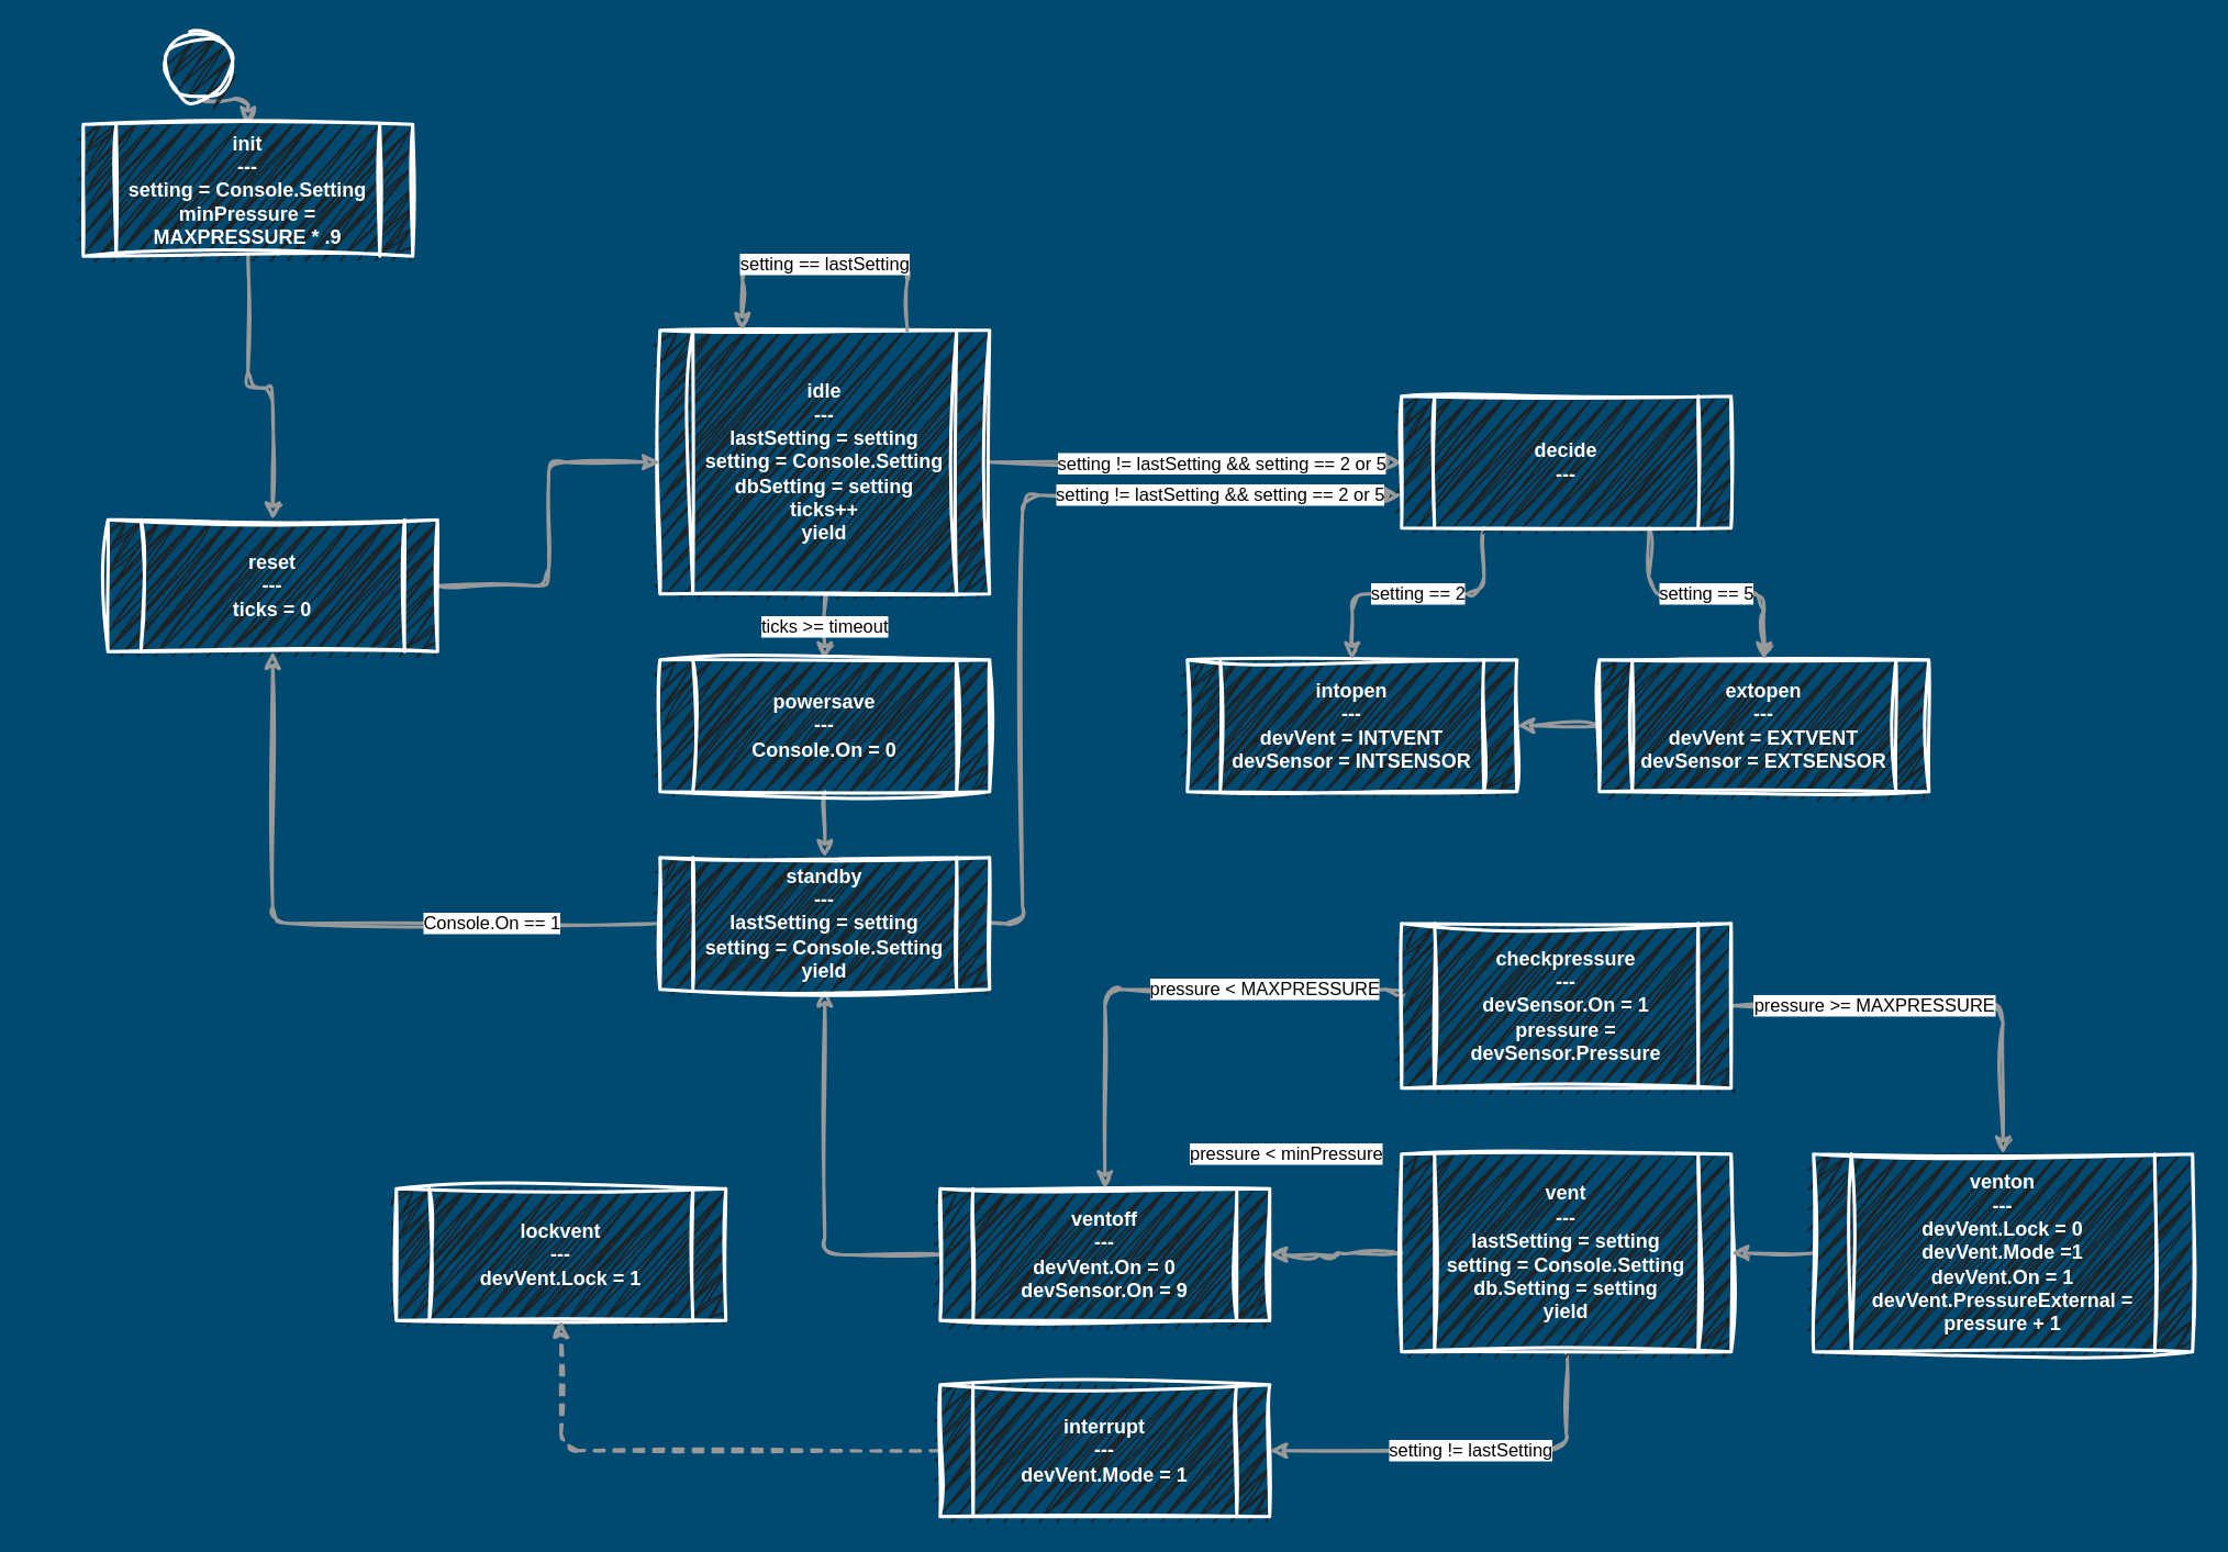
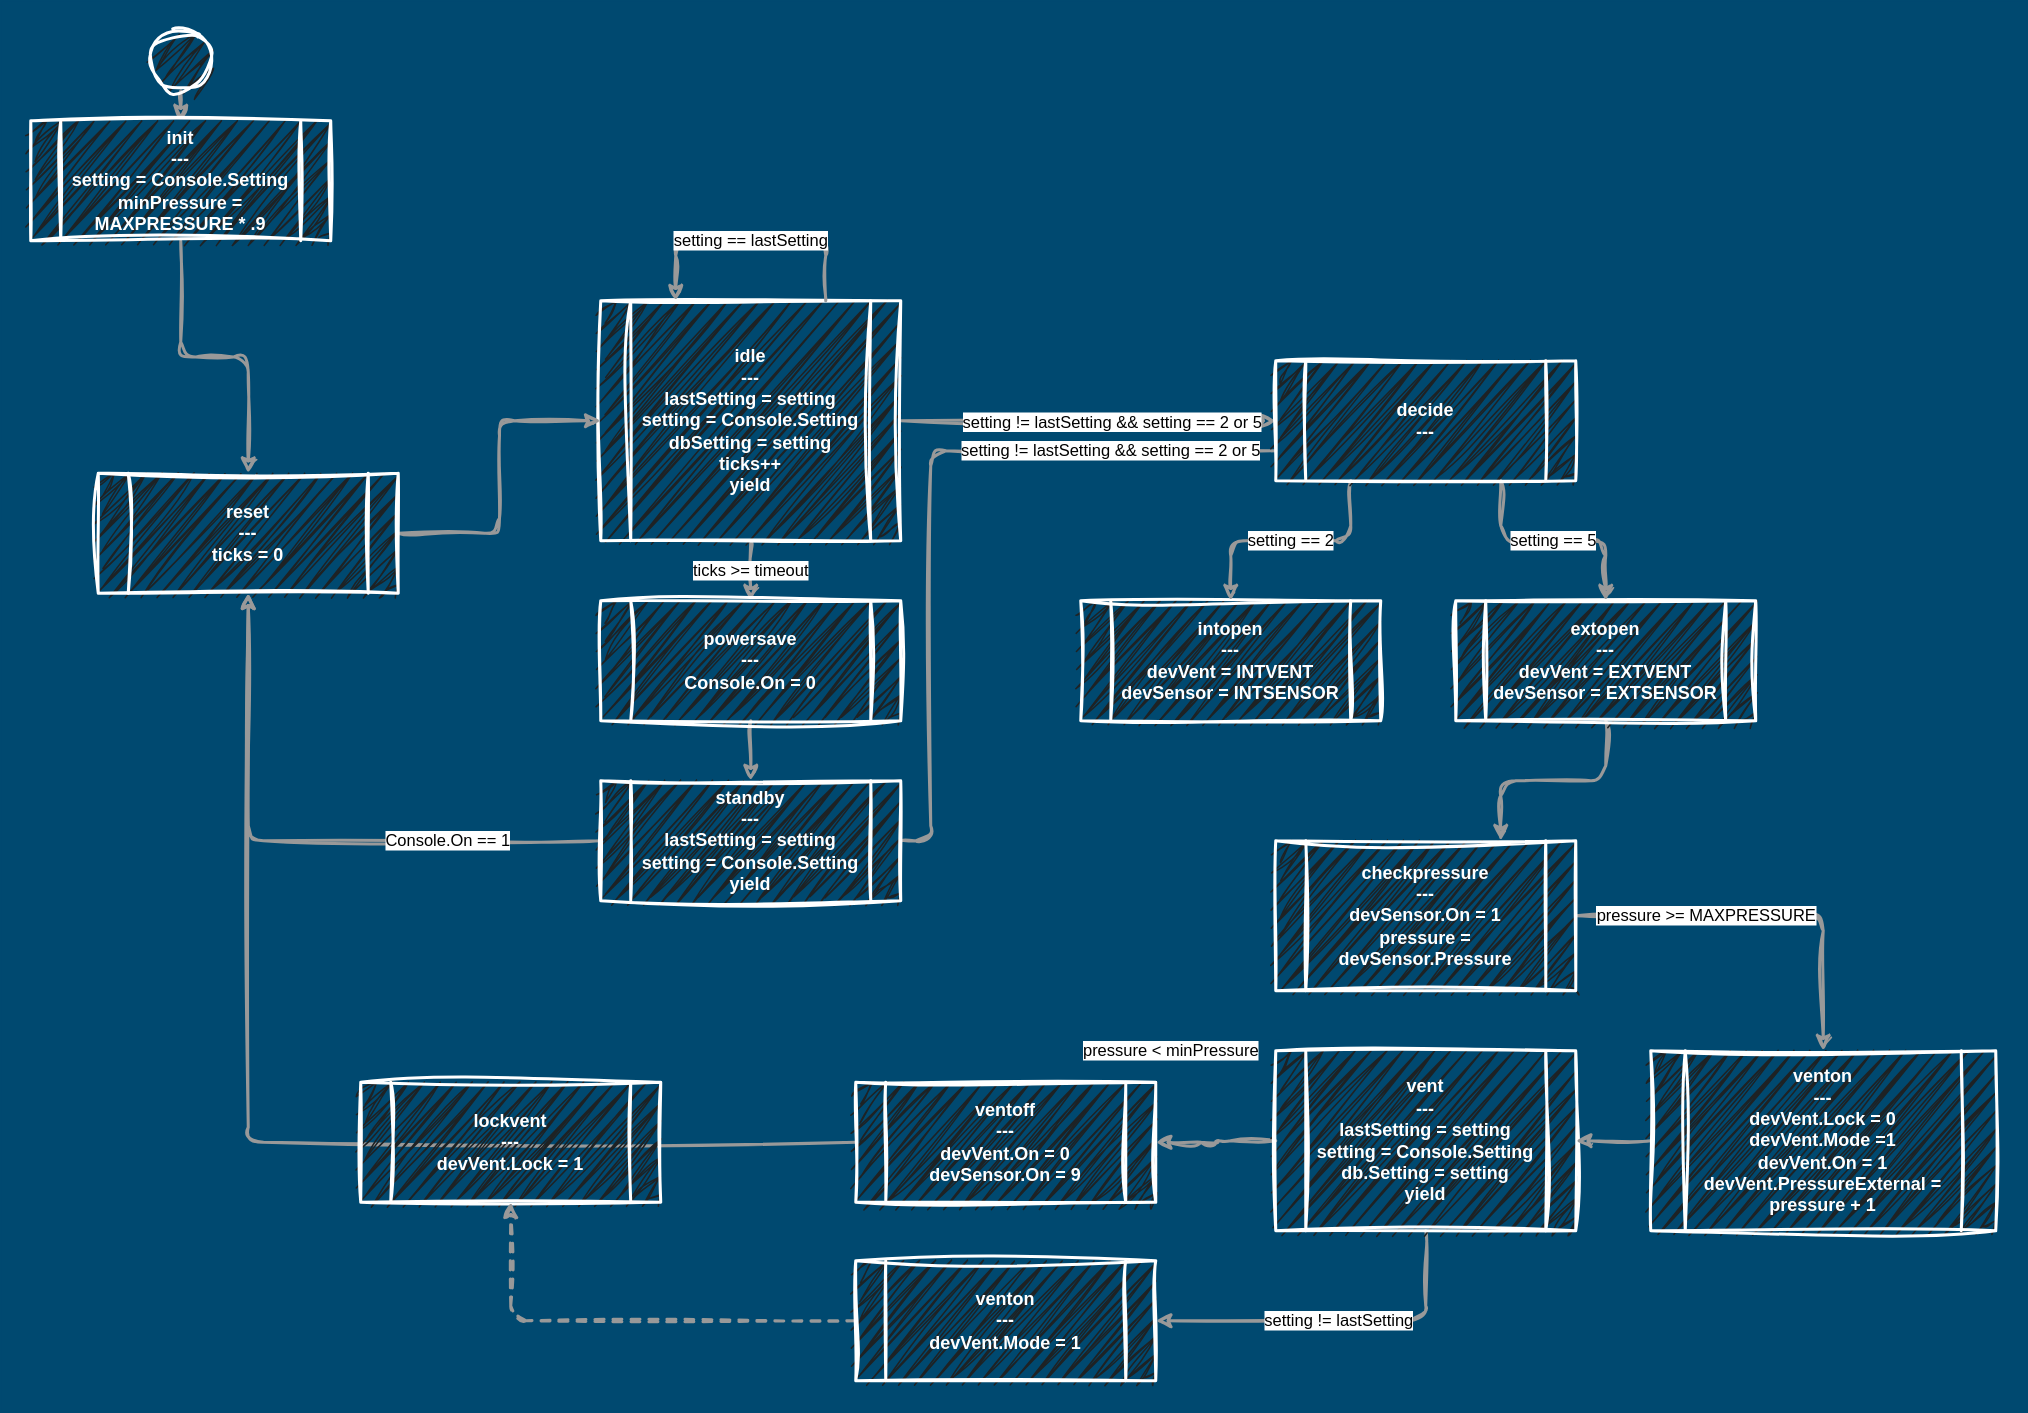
- <mxCell id="23" value="init&lt;br&gt;---&lt;br&gt;setting = Console.Setting&lt;br&gt;minPressure = MAXPRESSURE * .9" style="shape=process;whiteSpace=wrap;html=1;backgroundOutline=1;fillColor=#1E2224;fontStyle=1;fontColor=#FFFFFF;strokeColor=#FFFFFF;sketch=1;curveFitting=1;jiggle=2;strokeWidth=2;gradientColor=none;fillStyle=zigzag;" parent="1" vertex="1"><mxGeometry x="50" y="75" width="200" height="80" as="geometry" /></mxCell>
+ <mxCell id="23" value="init&lt;br&gt;---&lt;br&gt;setting = Console.Setting&lt;br&gt;minPressure = MAXPRESSURE * .9" style="shape=process;whiteSpace=wrap;html=1;backgroundOutline=1;fillColor=#1E2224;fontStyle=1;fontColor=#FFFFFF;strokeColor=#FFFFFF;sketch=1;curveFitting=1;jiggle=2;strokeWidth=2;gradientColor=none;fillStyle=zigzag;" parent="1" vertex="1"><mxGeometry x="20" y="80" width="200" height="80" as="geometry" /></mxCell>
- <mxCell id="20" value="setting != lastSetting &amp;amp;&amp;amp; setting == 2 or 5" style="edgeStyle=orthogonalEdgeStyle;rounded=1;orthogonalLoop=1;jettySize=auto;html=1;entryX=0;entryY=0.75;entryDx=0;entryDy=0;strokeWidth=2;sketch=1;curveFitting=1;jiggle=2;fillColor=#f5f5f5;strokeColor=#999999;" parent="1" source="21" target="28" edge="1"><mxGeometry x="0.569" relative="1" as="geometry"><Array as="points"><mxPoint x="620" y="560" /><mxPoint x="620" y="300" /></Array><mxPoint as="offset" /></mxGeometry></mxCell>
+ <mxCell id="20" value="setting != lastSetting &amp;amp;&amp;amp; setting == 2 or 5" style="edgeStyle=orthogonalEdgeStyle;rounded=1;orthogonalLoop=1;jettySize=auto;html=1;entryX=0;entryY=0.75;entryDx=0;entryDy=0;strokeWidth=2;sketch=1;curveFitting=1;jiggle=2;fillColor=#f5f5f5;strokeColor=#999999;endArrow=none;" parent="1" source="21" target="28" edge="1"><mxGeometry x="0.569" relative="1" as="geometry"><Array as="points"><mxPoint x="620" y="560" /><mxPoint x="620" y="300" /></Array><mxPoint as="offset" /></mxGeometry></mxCell>
- <mxCell id="10" style="edgeStyle=orthogonalEdgeStyle;rounded=1;orthogonalLoop=1;jettySize=auto;html=1;strokeWidth=2;sketch=1;curveFitting=1;jiggle=2;fillColor=#f5f5f5;strokeColor=#999999;" parent="1" source="11" target="6" edge="1"><mxGeometry relative="1" as="geometry" /></mxCell>
+ <mxCell id="10" style="edgeStyle=orthogonalEdgeStyle;rounded=1;orthogonalLoop=1;jettySize=auto;html=1;entryX=0.75;entryY=0;entryDx=0;entryDy=0;strokeWidth=2;sketch=1;curveFitting=1;jiggle=2;fillColor=#f5f5f5;strokeColor=#999999;" parent="1" source="11" target="31" edge="1"><mxGeometry relative="1" as="geometry" /></mxCell>
- <mxCell id="29" value="pressure &amp;lt; MAXPRESSURE" style="edgeStyle=orthogonalEdgeStyle;rounded=1;orthogonalLoop=1;jettySize=auto;html=1;exitX=0;exitY=0.5;exitDx=0;exitDy=0;entryX=0.5;entryY=0;entryDx=0;entryDy=0;strokeWidth=2;sketch=1;curveFitting=1;jiggle=2;fillColor=#f5f5f5;strokeColor=#999999;" parent="1" source="31" edge="1" target="19"><mxGeometry x="-0.402" relative="1" as="geometry"><mxPoint x="120" y="320" as="targetPoint" /><Array as="points"><mxPoint x="670" y="600" /></Array><mxPoint as="offset" /></mxGeometry></mxCell>
- <mxCell id="18" style="edgeStyle=orthogonalEdgeStyle;rounded=1;orthogonalLoop=1;jettySize=auto;html=1;exitX=0;exitY=0.5;exitDx=0;exitDy=0;strokeWidth=2;sketch=1;curveFitting=1;jiggle=2;fillColor=#f5f5f5;strokeColor=#999999;" parent="1" source="19" target="21" edge="1"><mxGeometry relative="1" as="geometry"><mxPoint x="140" y="400" as="targetPoint" /></mxGeometry></mxCell>
+ <mxCell id="18" style="edgeStyle=orthogonalEdgeStyle;rounded=1;orthogonalLoop=1;jettySize=auto;html=1;exitX=0;exitY=0.5;exitDx=0;exitDy=0;entryX=0.5;entryY=1;entryDx=0;entryDy=0;strokeWidth=2;sketch=1;curveFitting=1;jiggle=2;fillColor=#f5f5f5;strokeColor=#999999;" parent="1" source="19" target="24" edge="1"><mxGeometry relative="1" as="geometry"><mxPoint x="140" y="400" as="targetPoint" /></mxGeometry></mxCell>
- <mxCell id="36" value="interrupt&lt;br&gt;---&lt;br&gt;devVent.Mode = 1" style="shape=process;whiteSpace=wrap;html=1;backgroundOutline=1;fillColor=#1E2224;fontStyle=1;fontColor=#FFFFFF;strokeColor=#FFFFFF;sketch=1;curveFitting=1;jiggle=2;strokeWidth=2;gradientColor=none;fillStyle=zigzag;" parent="1" vertex="1"><mxGeometry x="570" y="840" width="200" height="80" as="geometry" /></mxCell>
+ <mxCell id="36" value="venton&lt;br&gt;---&lt;br&gt;devVent.Mode = 1" style="shape=process;whiteSpace=wrap;html=1;backgroundOutline=1;fillColor=#1E2224;fontStyle=1;fontColor=#FFFFFF;strokeColor=#FFFFFF;sketch=1;curveFitting=1;jiggle=2;strokeWidth=2;gradientColor=none;fillStyle=zigzag;" parent="1" vertex="1"><mxGeometry x="570" y="840" width="200" height="80" as="geometry" /></mxCell>
